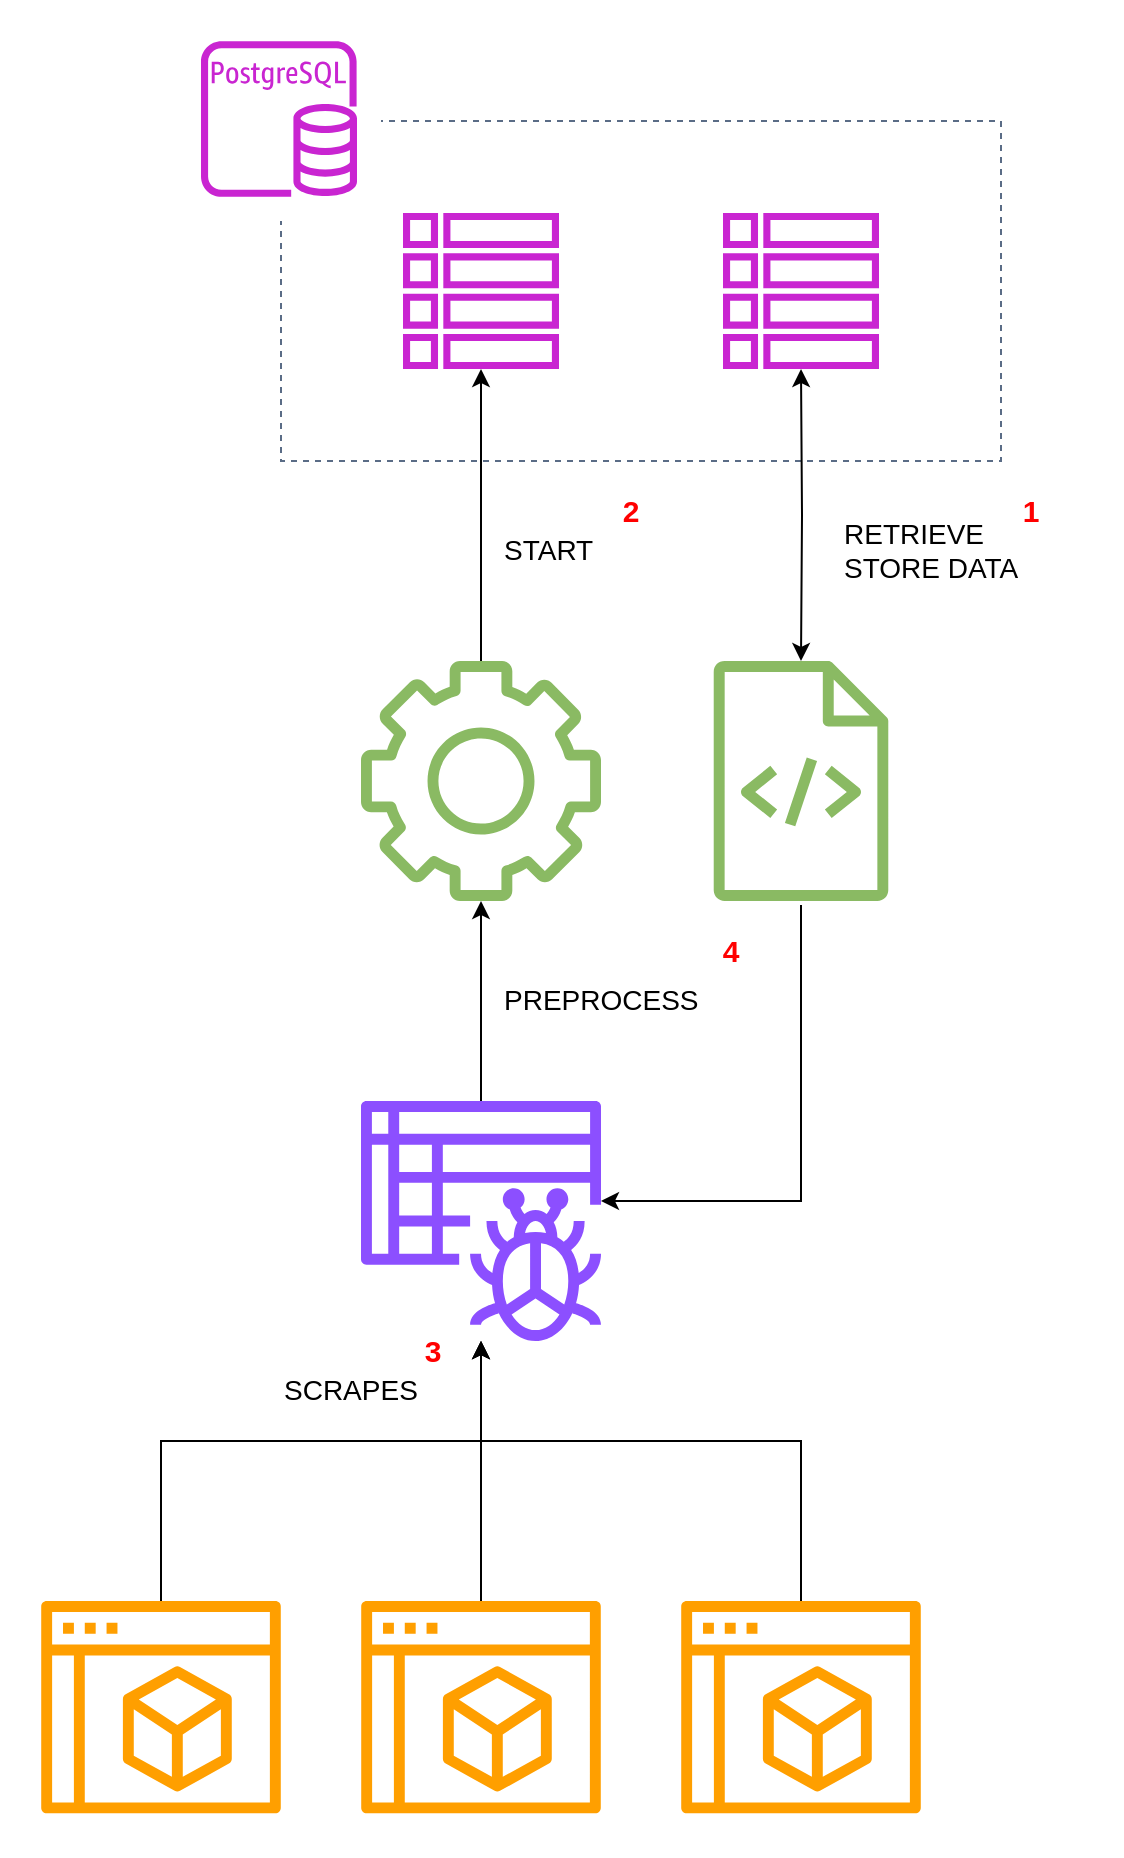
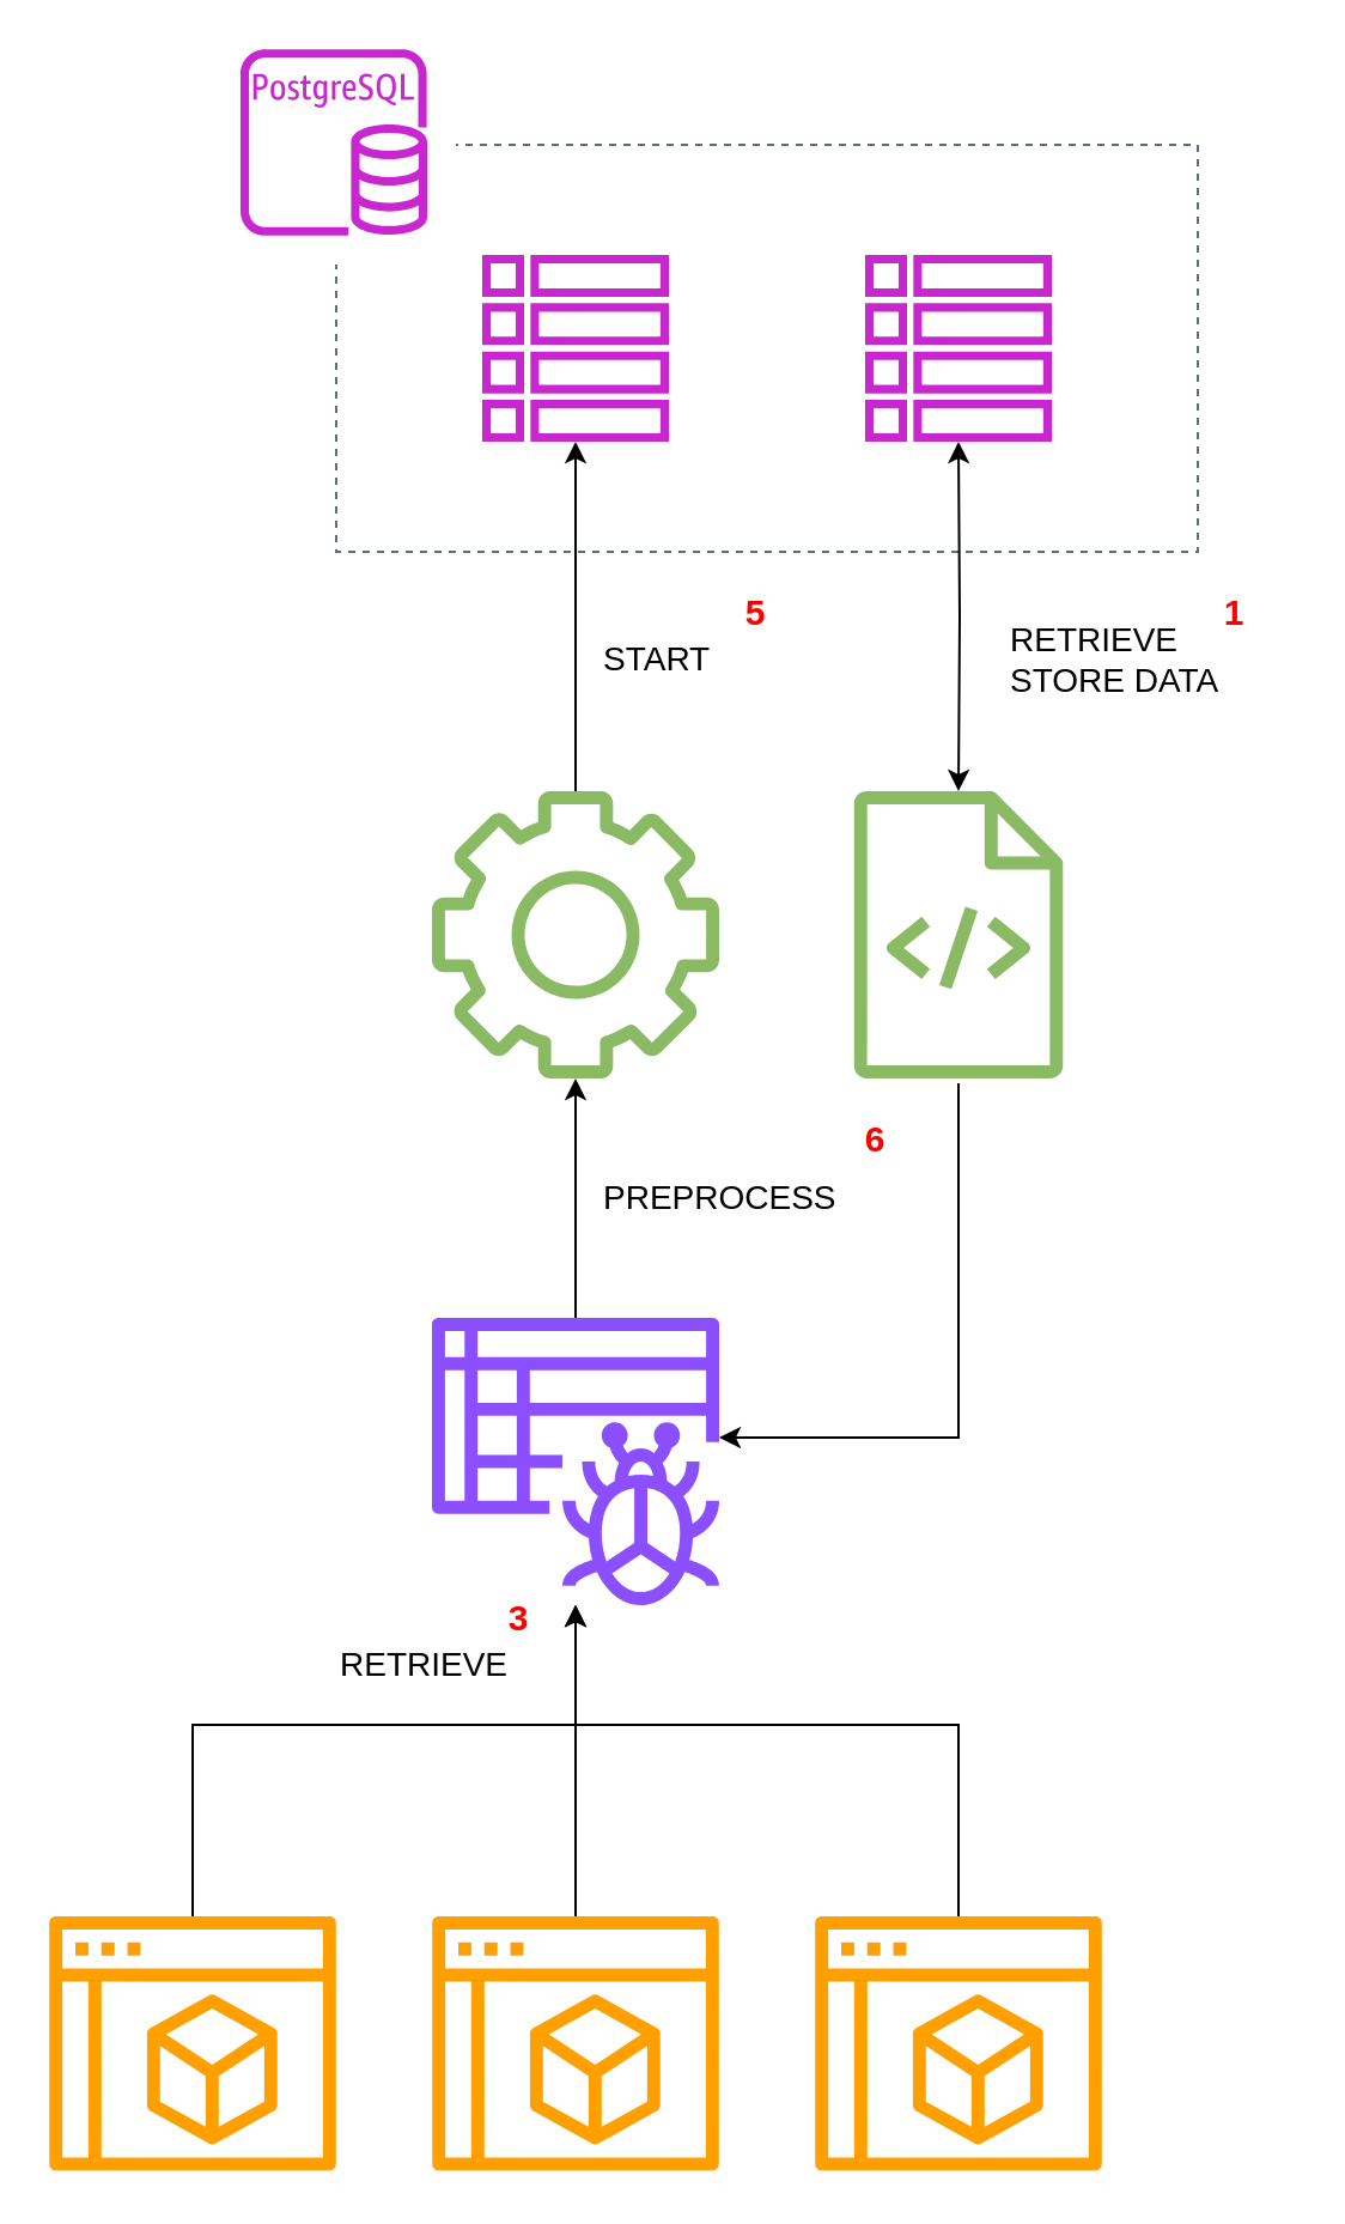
- <mxCell id="26" value="&lt;b&gt;2&lt;/b&gt;" style="text;html=1;align=center;verticalAlign=middle;resizable=0;points=[];autosize=1;strokeColor=none;fillColor=none;fontFamily=Helvetica;fontSize=15;fontColor=#FF0000;fontStyle=0;" vertex="1" parent="1"><mxGeometry x="300" y="240" width="30" height="30" as="geometry" /></mxCell>
+ <mxCell id="26" value="&lt;b&gt;5&lt;/b&gt;" style="text;html=1;align=center;verticalAlign=middle;resizable=0;points=[];autosize=1;strokeColor=none;fillColor=none;fontFamily=Helvetica;fontSize=15;fontColor=#FF0000;fontStyle=0;" vertex="1" parent="1"><mxGeometry x="300" y="240" width="30" height="30" as="geometry" /></mxCell>
- <mxCell id="25" value="&lt;b&gt;4&lt;/b&gt;" style="text;html=1;align=center;verticalAlign=middle;resizable=0;points=[];autosize=1;strokeColor=none;fillColor=none;fontFamily=Helvetica;fontSize=15;fontColor=#FF0000;fontStyle=0;" vertex="1" parent="1"><mxGeometry x="350" y="460" width="30" height="30" as="geometry" /></mxCell>
+ <mxCell id="25" value="&lt;b&gt;6&lt;/b&gt;" style="text;html=1;align=center;verticalAlign=middle;resizable=0;points=[];autosize=1;strokeColor=none;fillColor=none;fontFamily=Helvetica;fontSize=15;fontColor=#FF0000;fontStyle=0;" vertex="1" parent="1"><mxGeometry x="350" y="460" width="30" height="30" as="geometry" /></mxCell>
- <mxCell id="11" value="SCRAPES" style="text;html=1;align=left;verticalAlign=middle;resizable=0;points=[];autosize=1;strokeColor=none;fillColor=none;fontStyle=0;fontSize=14;" vertex="1" parent="1"><mxGeometry x="140" y="680" width="90" height="30" as="geometry" /></mxCell>
+ <mxCell id="11" value="RETRIEVE" style="text;html=1;align=left;verticalAlign=middle;resizable=0;points=[];autosize=1;strokeColor=none;fillColor=none;fontStyle=0;fontSize=14;" vertex="1" parent="1"><mxGeometry x="140" y="680" width="90" height="30" as="geometry" /></mxCell>
